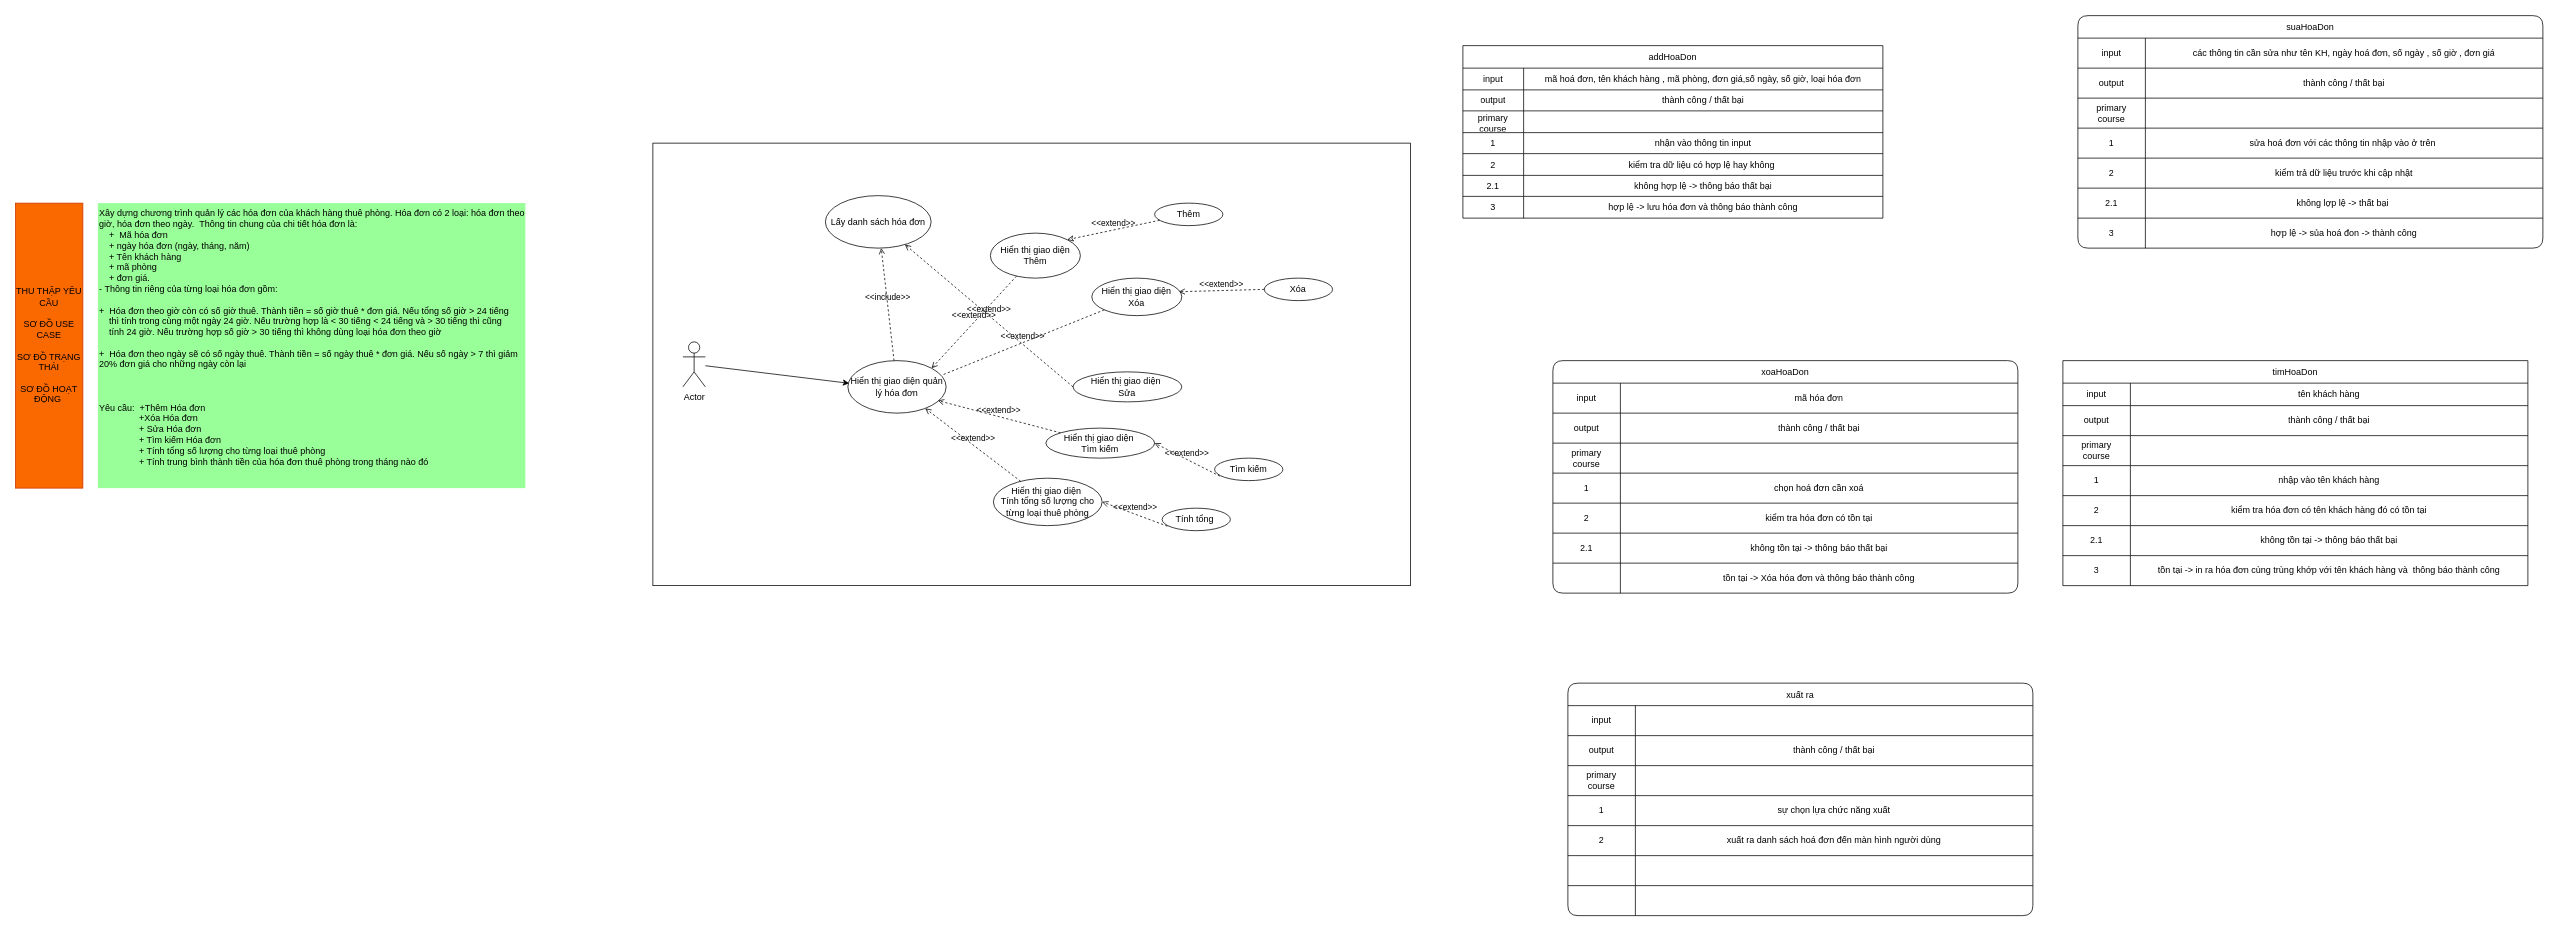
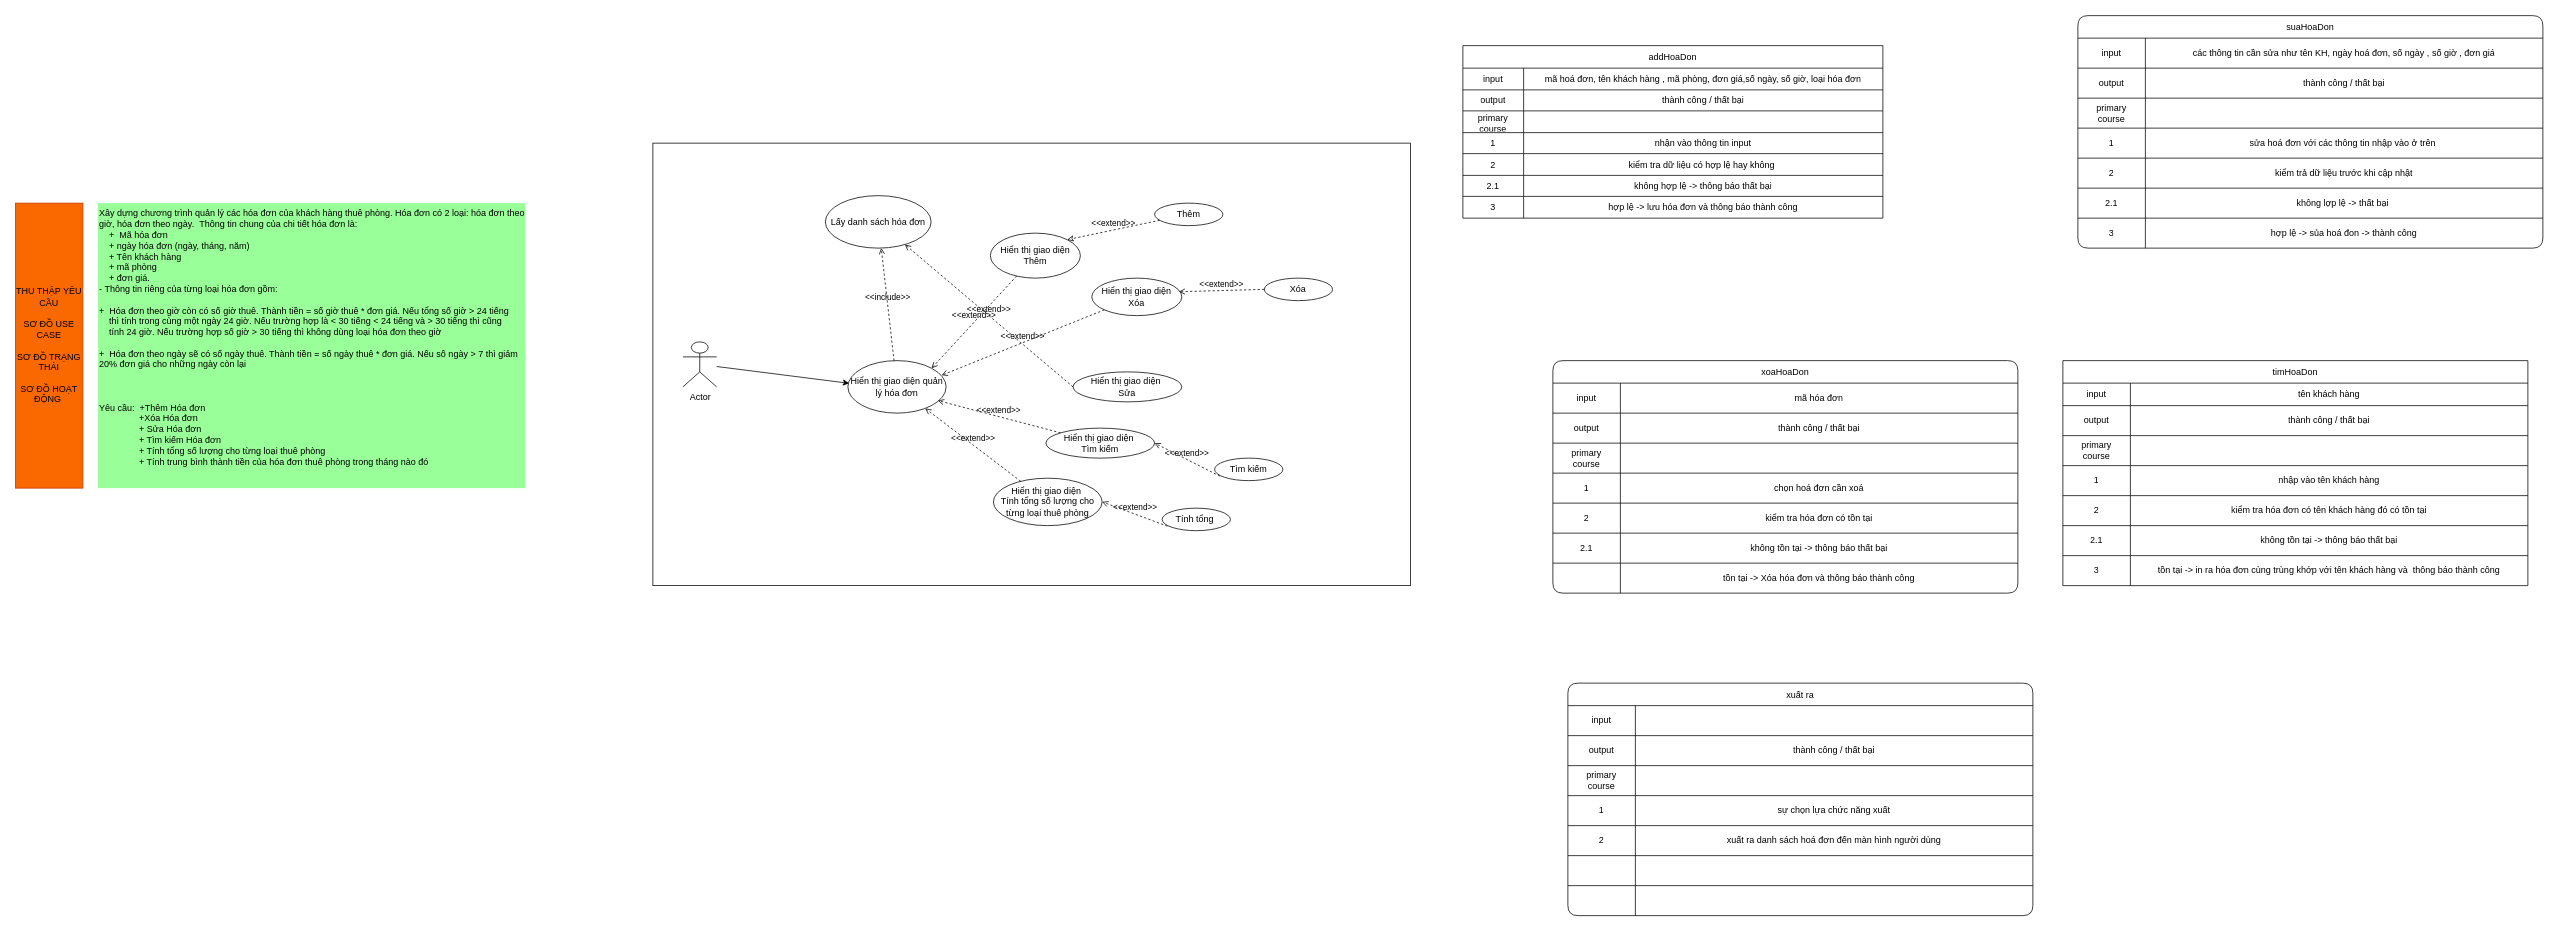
- <mxCell id="115" value="Actor" style="shape=umlActor;verticalLabelPosition=bottom;verticalAlign=top;html=1;" vertex="1" parent="1"><mxGeometry x="910" y="455" width="30" height="60" as="geometry" /></mxCell>
+ <mxCell id="115" value="Actor" style="shape=umlActor;verticalLabelPosition=bottom;verticalAlign=top;html=1;" vertex="1" parent="1"><mxGeometry x="910" y="455" width="45" height="60" as="geometry" /></mxCell>
- <mxCell id="129" value="&amp;lt;&amp;lt;extend&amp;gt;&amp;gt;" style="html=1;verticalAlign=bottom;labelBackgroundColor=none;endArrow=none;endFill=0;dashed=1;rounded=0;entryX=0.954;entryY=0.279;entryDx=0;entryDy=0;entryPerimeter=0;" edge="1" parent="1" source="128" target="120"><mxGeometry width="160" relative="1" as="geometry"><mxPoint x="1675.25" y="405" as="sourcePoint" /><mxPoint x="1346.888" y="510.157" as="targetPoint" /></mxGeometry></mxCell>
+ <mxCell id="129" value="&amp;lt;&amp;lt;extend&amp;gt;&amp;gt;" style="html=1;verticalAlign=bottom;labelBackgroundColor=none;endArrow=open;endFill=0;dashed=1;rounded=0;entryX=0.954;entryY=0.279;entryDx=0;entryDy=0;entryPerimeter=0;" edge="1" parent="1" source="128" target="120"><mxGeometry width="160" relative="1" as="geometry"><mxPoint x="1675.25" y="405" as="sourcePoint" /><mxPoint x="1346.888" y="510.157" as="targetPoint" /></mxGeometry></mxCell>
